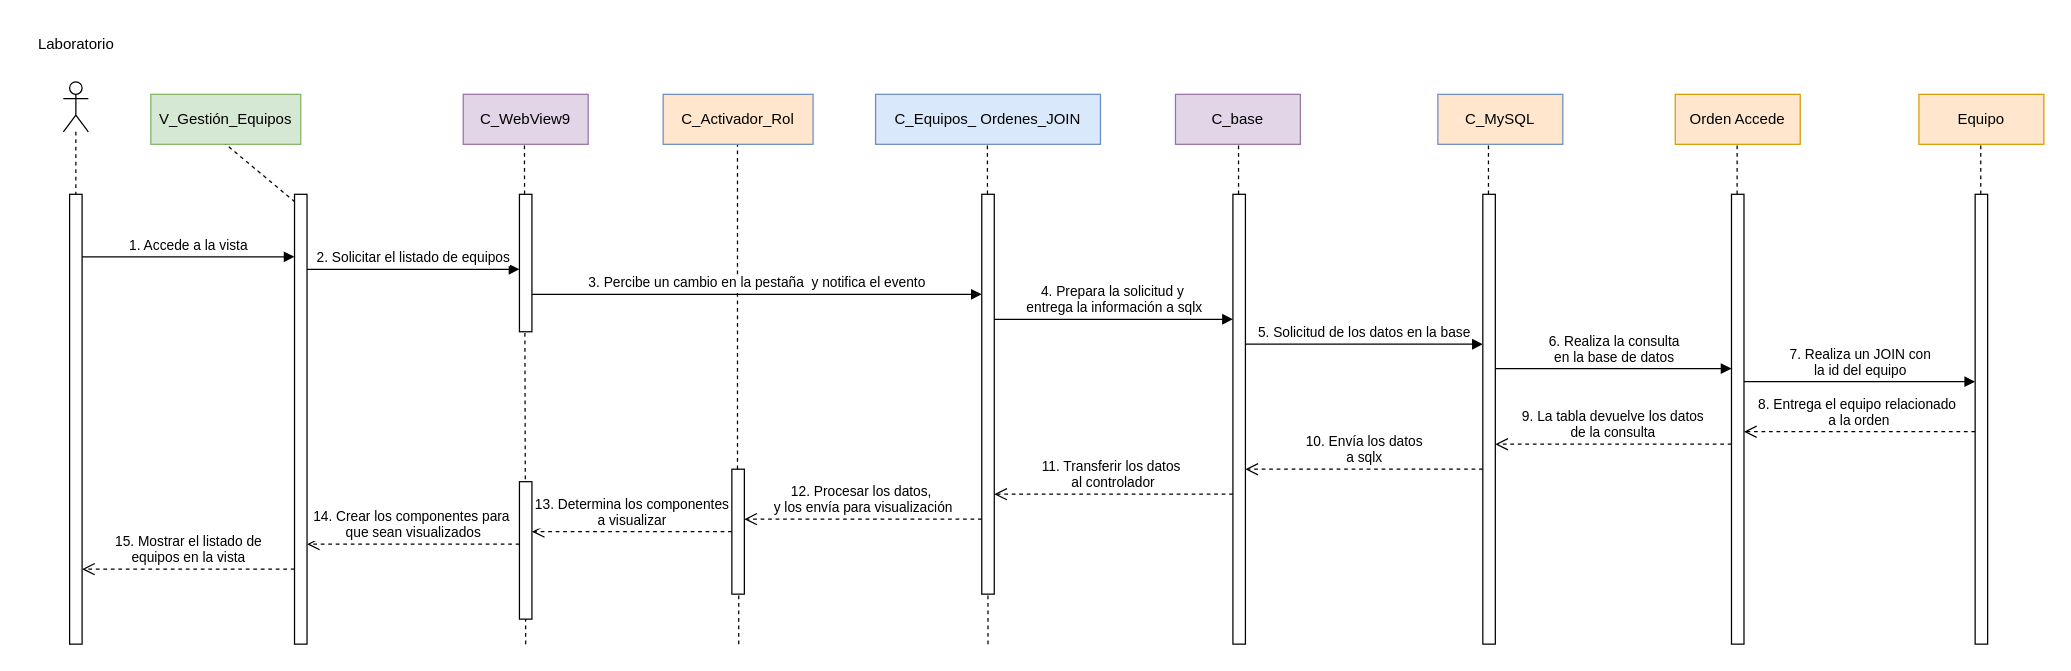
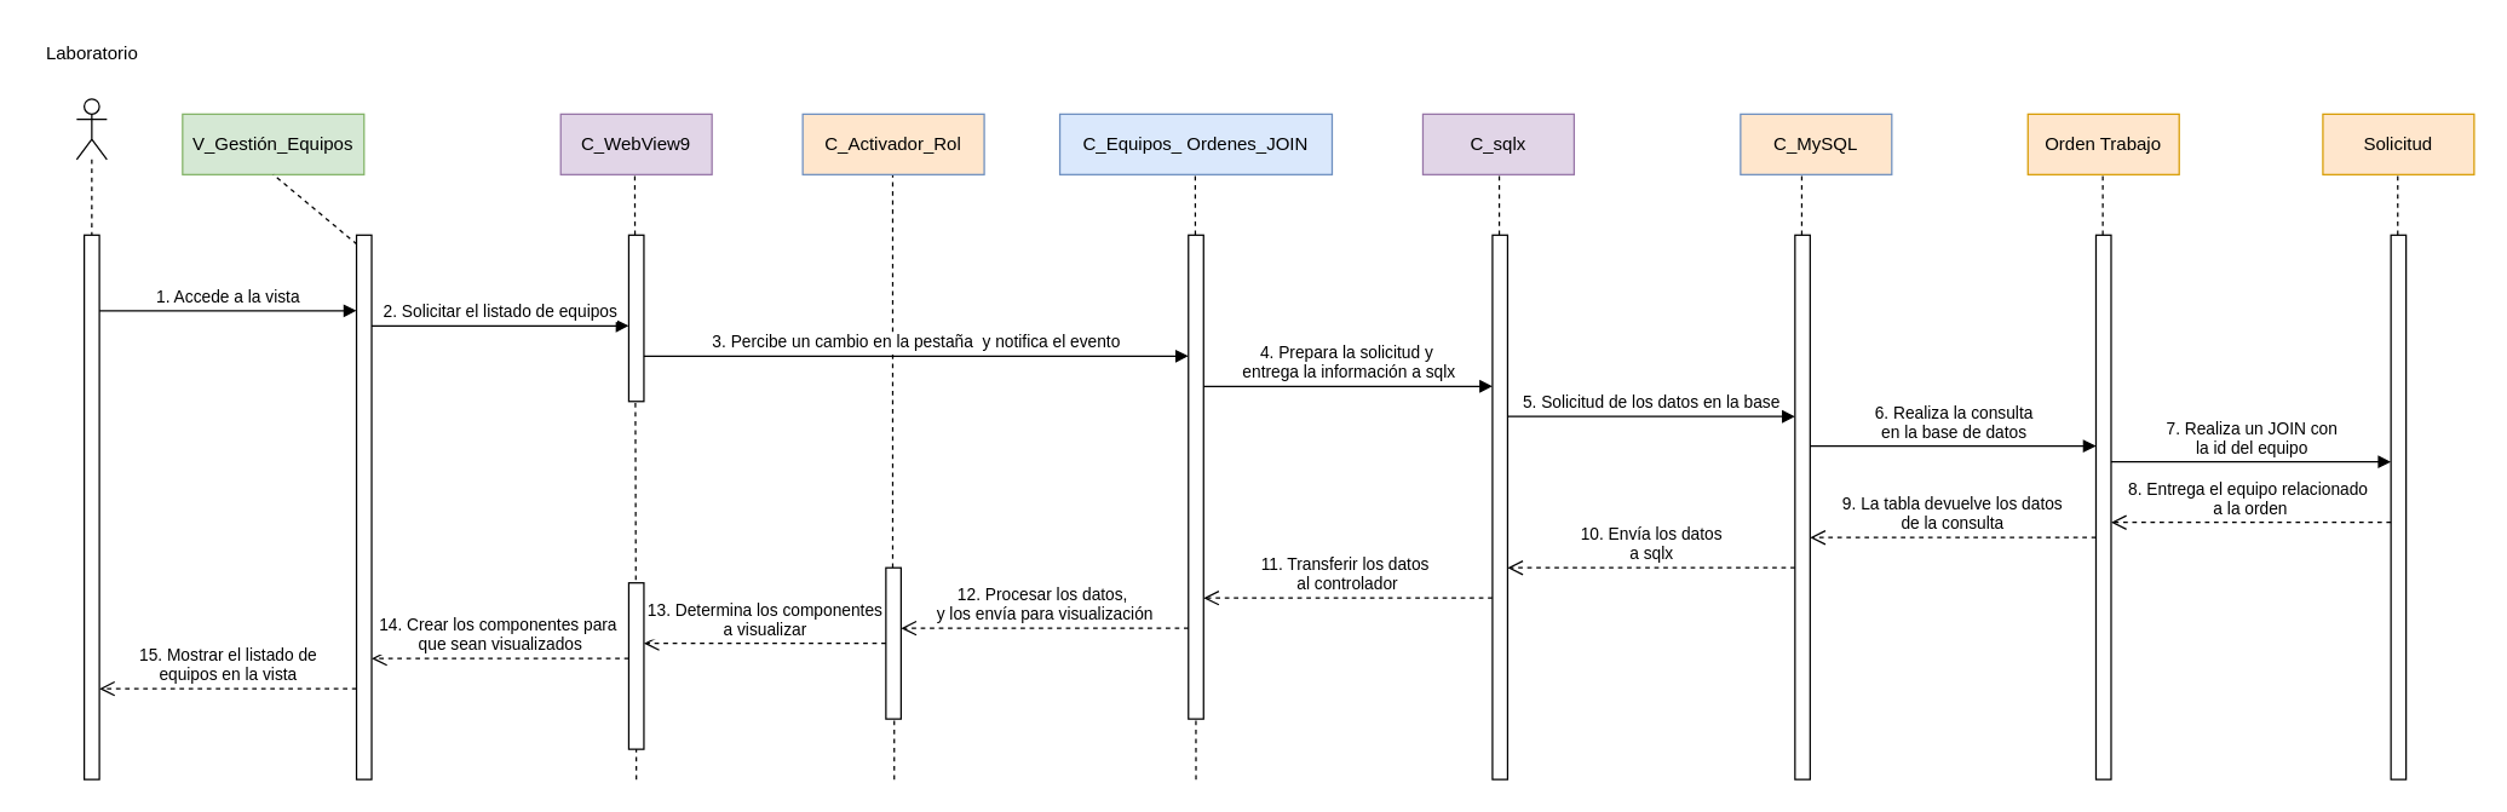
- <mxCell id="4" value="C_base" style="rounded=0;whiteSpace=wrap;html=1;fillColor=#e1d5e7;strokeColor=#9673a6;" vertex="1" parent="1"><mxGeometry x="940" y="75" width="100" height="40" as="geometry" /></mxCell>
+ <mxCell id="4" value="C_sqlx" style="rounded=0;whiteSpace=wrap;html=1;fillColor=#e1d5e7;strokeColor=#9673a6;" vertex="1" parent="1"><mxGeometry x="940" y="75" width="100" height="40" as="geometry" /></mxCell>
- <mxCell id="6" value="Orden Accede" style="rounded=0;whiteSpace=wrap;html=1;fillColor=#ffe6cc;strokeColor=#d79b00;" vertex="1" parent="1"><mxGeometry x="1340" y="75" width="100" height="40" as="geometry" /></mxCell>
+ <mxCell id="6" value="Orden Trabajo" style="rounded=0;whiteSpace=wrap;html=1;fillColor=#ffe6cc;strokeColor=#d79b00;" vertex="1" parent="1"><mxGeometry x="1340" y="75" width="100" height="40" as="geometry" /></mxCell>
- <mxCell id="42" value="Equipo" style="rounded=0;whiteSpace=wrap;html=1;fillColor=#ffe6cc;strokeColor=#d79b00;" vertex="1" parent="1"><mxGeometry x="1535" y="75" width="100" height="40" as="geometry" /></mxCell>
+ <mxCell id="42" value="Solicitud" style="rounded=0;whiteSpace=wrap;html=1;fillColor=#ffe6cc;strokeColor=#d79b00;" vertex="1" parent="1"><mxGeometry x="1535" y="75" width="100" height="40" as="geometry" /></mxCell>
